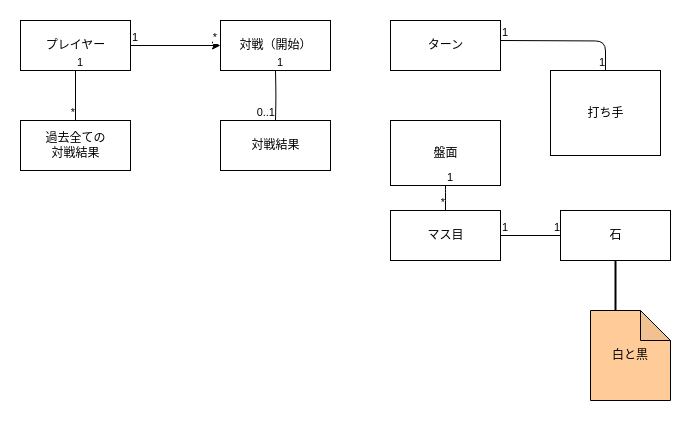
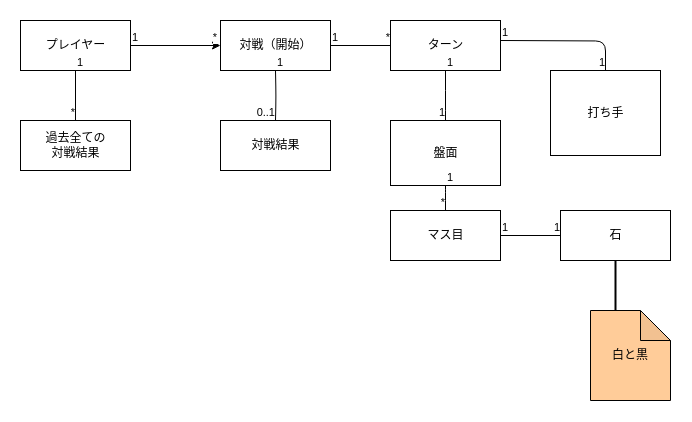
+ <mxCell id="10" value="" style="endArrow=none;html=1;edgeStyle=orthogonalEdgeStyle;entryX=0;entryY=0.5;entryDx=0;entryDy=0;exitX=1;exitY=0.5;exitDx=0;exitDy=0;" parent="1" source="3" target="9" edge="1"><mxGeometry relative="1" as="geometry"><mxPoint x="330" y="40" as="sourcePoint" /><mxPoint x="490" y="40" as="targetPoint" /></mxGeometry></mxCell>
+ <mxCell id="11" value="1" style="edgeLabel;resizable=0;html=1;align=left;verticalAlign=bottom;fillColor=#FFCC99;" parent="10" connectable="0" vertex="1"><mxGeometry x="-1" relative="1" as="geometry" /></mxCell>
+ <mxCell id="12" value="*" style="edgeLabel;resizable=0;html=1;align=right;verticalAlign=bottom;fillColor=#FFCC99;" parent="10" connectable="0" vertex="1"><mxGeometry x="1" relative="1" as="geometry" /></mxCell>
+ <mxCell id="20" value="" style="endArrow=none;html=1;edgeStyle=orthogonalEdgeStyle;entryX=0.5;entryY=0;entryDx=0;entryDy=0;exitX=0.5;exitY=1;exitDx=0;exitDy=0;" parent="1" source="9" target="5" edge="1"><mxGeometry relative="1" as="geometry"><mxPoint x="285" y="80" as="sourcePoint" /><mxPoint x="285" y="130" as="targetPoint" /><Array as="points"><mxPoint x="445" y="100" /><mxPoint x="445" y="100" /></Array></mxGeometry></mxCell>
+ <mxCell id="21" value="1" style="edgeLabel;resizable=0;html=1;align=left;verticalAlign=bottom;fillColor=#FFCC99;" parent="20" connectable="0" vertex="1"><mxGeometry x="-1" relative="1" as="geometry" /></mxCell>
+ <mxCell id="22" value="1" style="edgeLabel;resizable=0;html=1;align=right;verticalAlign=bottom;fillColor=#FFCC99;" parent="20" connectable="0" vertex="1"><mxGeometry x="1" relative="1" as="geometry" /></mxCell>
